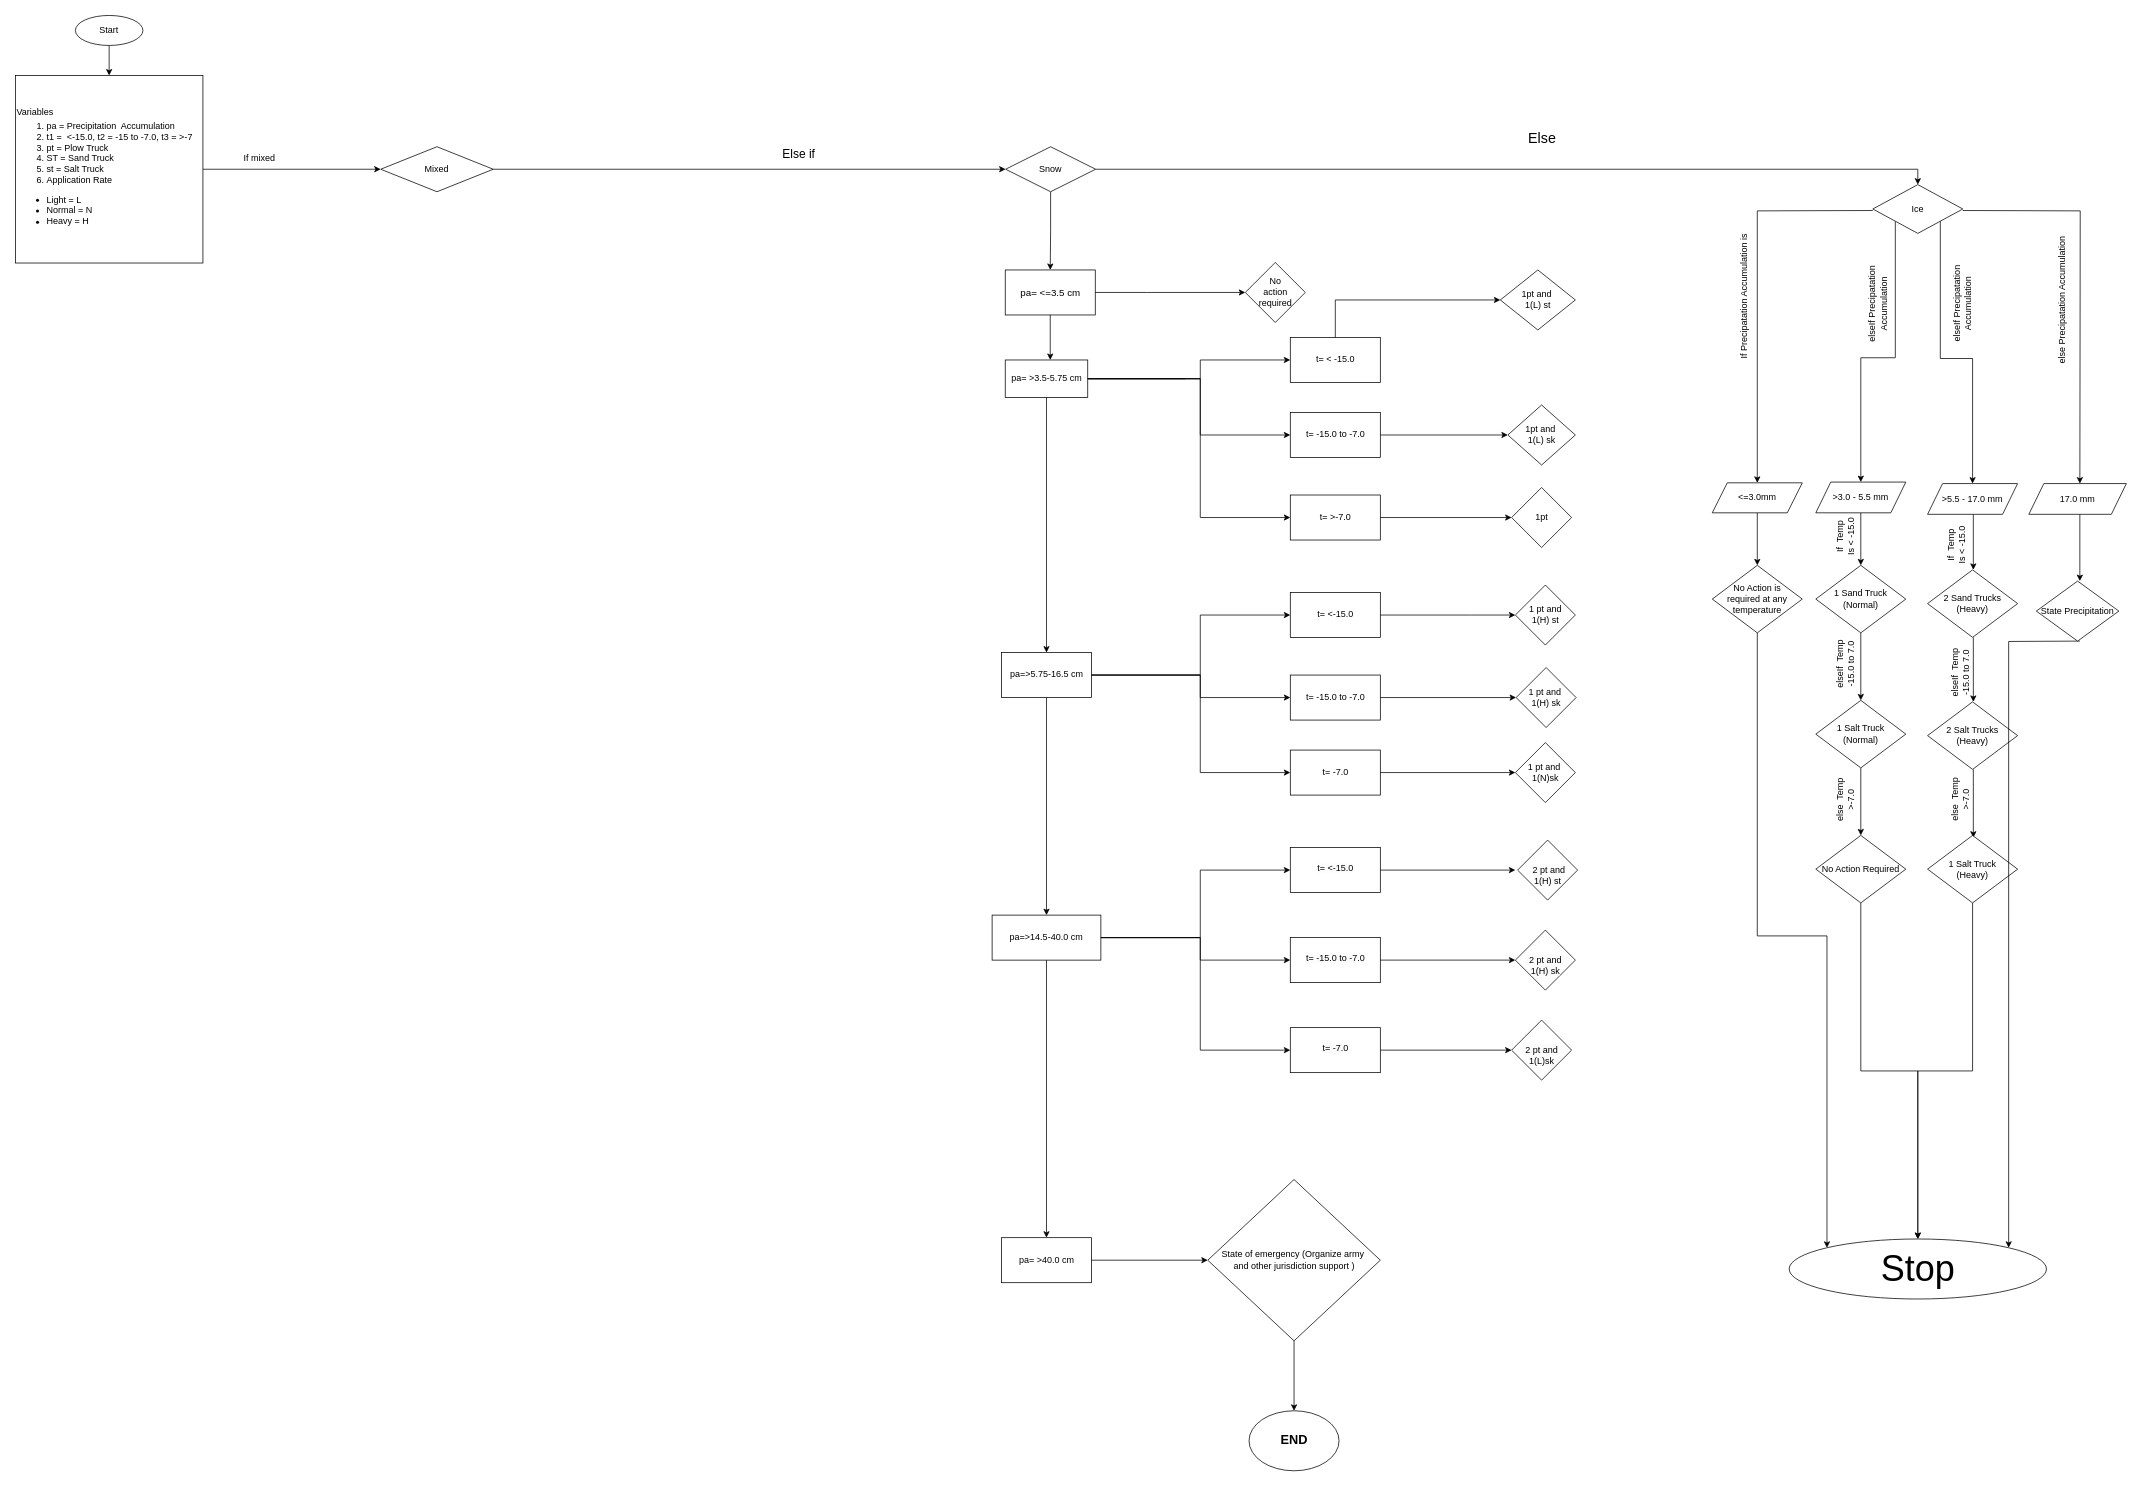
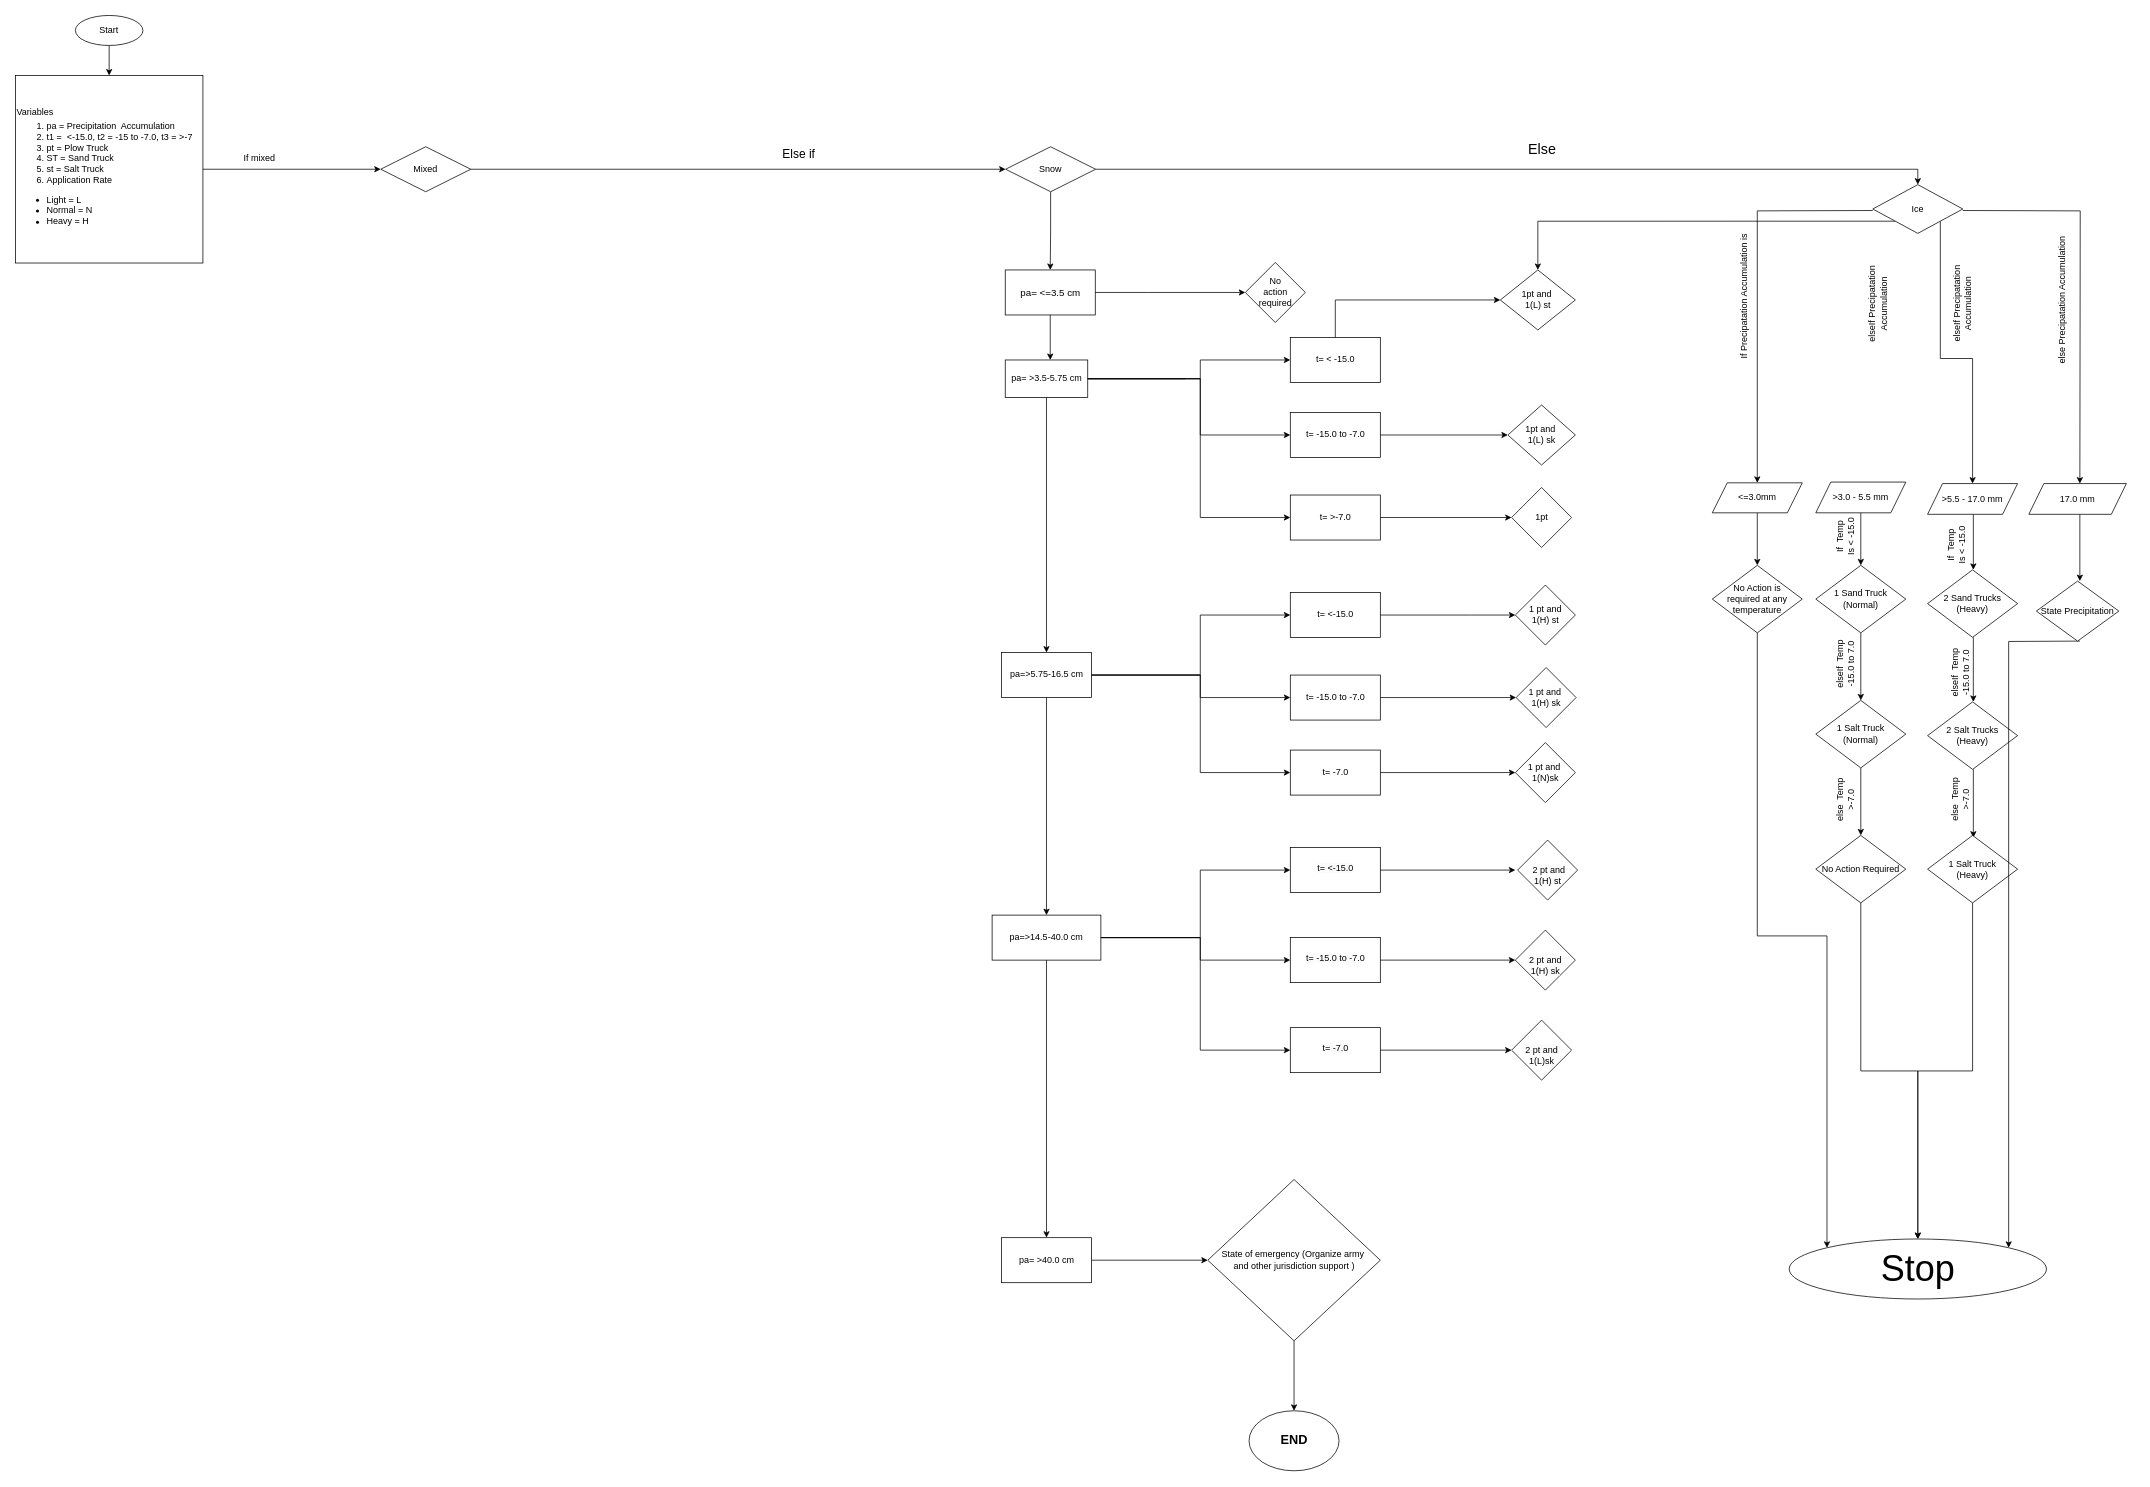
- <mxCell id="18" value="&lt;font style=&quot;font-size: 19px;&quot;&gt;Else&lt;/font&gt;" style="text;html=1;align=center;verticalAlign=middle;resizable=0;points=[];autosize=1;strokeColor=none;fillColor=none;" vertex="1" parent="1"><mxGeometry x="2024.5" y="163.5" width="60" height="40" as="geometry" /></mxCell>
+ <mxCell id="18" value="&lt;font style=&quot;font-size: 19px;&quot;&gt;Else&lt;/font&gt;" style="text;html=1;align=center;verticalAlign=middle;resizable=0;points=[];autosize=1;strokeColor=none;fillColor=none;" vertex="1" parent="1"><mxGeometry x="2024.5" y="178.5" width="60" height="40" as="geometry" /></mxCell>
- <mxCell id="6" value="Mixed" style="rhombus;whiteSpace=wrap;html=1;" vertex="1" parent="1"><mxGeometry x="507" y="195" width="150" height="60" as="geometry" /></mxCell>
+ <mxCell id="6" value="Mixed" style="rhombus;whiteSpace=wrap;html=1;" vertex="1" parent="1"><mxGeometry x="507" y="195" width="120" height="60" as="geometry" /></mxCell>
- <mxCell id="10" style="edgeStyle=orthogonalEdgeStyle;rounded=0;orthogonalLoop=1;jettySize=auto;html=1;exitX=0;exitY=1;exitDx=0;exitDy=0;entryX=0.5;entryY=0;entryDx=0;entryDy=0;fontSize=19;" edge="1" parent="1" source="12" target="22"><mxGeometry relative="1" as="geometry" /></mxCell>
+ <mxCell id="10" style="edgeStyle=orthogonalEdgeStyle;rounded=0;orthogonalLoop=1;jettySize=auto;html=1;exitX=0;exitY=1;exitDx=0;exitDy=0;fontSize=19;" edge="1" parent="1" source="12" target="66"><mxGeometry relative="1" as="geometry" /></mxCell>
